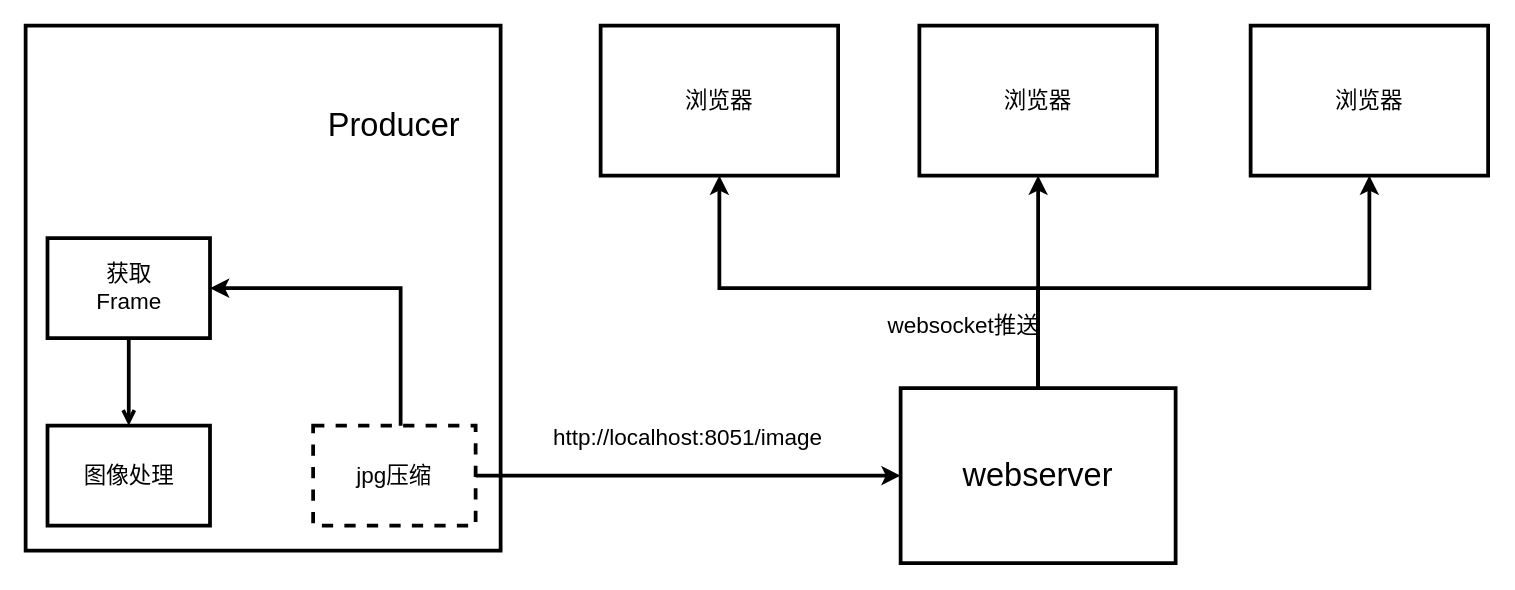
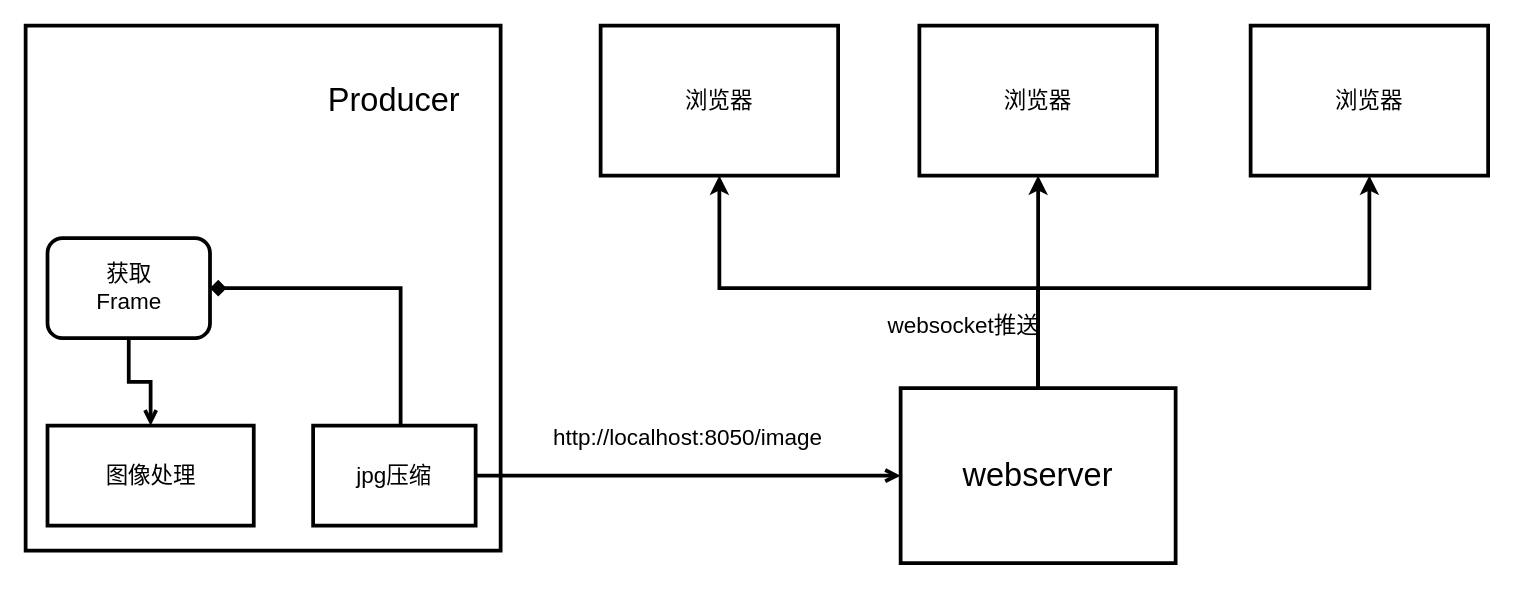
- <mxCell id="4" value="Producer" style="text;html=1;strokeColor=none;fillColor=none;align=center;verticalAlign=middle;whiteSpace=wrap;rounded=0;fontSize=26;strokeWidth=3;" parent="1" vertex="1"><mxGeometry x="265" y="90" width="100" height="20" as="geometry" /></mxCell>
+ <mxCell id="4" value="Producer" style="text;html=1;strokeColor=none;fillColor=none;align=center;verticalAlign=middle;whiteSpace=wrap;rounded=0;fontSize=26;strokeWidth=3;" parent="1" vertex="1"><mxGeometry x="265" y="70" width="100" height="20" as="geometry" /></mxCell>
- <mxCell id="10" value="&lt;span style=&quot;font-size: 18px;&quot;&gt;获取&lt;br style=&quot;font-size: 18px;&quot;&gt;Frame&lt;br style=&quot;font-size: 18px;&quot;&gt;&lt;/span&gt;" style="rounded=0;whiteSpace=wrap;html=1;fontSize=18;strokeWidth=3;fillColor=none;" parent="1" vertex="1"><mxGeometry x="37.5" y="190" width="130" height="80" as="geometry" /></mxCell>
+ <mxCell id="10" value="&lt;span style=&quot;font-size: 18px;&quot;&gt;获取&lt;br style=&quot;font-size: 18px;&quot;&gt;Frame&lt;br style=&quot;font-size: 18px;&quot;&gt;&lt;/span&gt;" style="whiteSpace=wrap;html=1;fontSize=18;strokeWidth=3;fillColor=none;rounded=1;" parent="1" vertex="1"><mxGeometry x="37.5" y="190" width="130" height="80" as="geometry" /></mxCell>
- <mxCell id="14" style="edgeStyle=orthogonalEdgeStyle;rounded=0;orthogonalLoop=1;jettySize=auto;html=1;entryX=1;entryY=0.5;entryDx=0;entryDy=0;fontSize=26;strokeWidth=3;" edge="1" parent="1" source="15" target="10"><mxGeometry relative="1" as="geometry"><Array as="points"><mxPoint x="320" y="230" /></Array></mxGeometry></mxCell>
+ <mxCell id="14" style="edgeStyle=orthogonalEdgeStyle;rounded=0;orthogonalLoop=1;jettySize=auto;html=1;entryX=1;entryY=0.5;entryDx=0;entryDy=0;fontSize=26;strokeWidth=3;endArrow=diamond;" edge="1" parent="1" source="15" target="10"><mxGeometry relative="1" as="geometry"><Array as="points"><mxPoint x="320" y="230" /></Array></mxGeometry></mxCell>
- <mxCell id="8" value="http://localhost:8051/image" style="text;html=1;strokeColor=none;fillColor=none;align=center;verticalAlign=middle;whiteSpace=wrap;rounded=0;fontSize=18;strokeWidth=3;" parent="1" vertex="1"><mxGeometry x="470" y="340" width="160" height="20" as="geometry" /></mxCell>
+ <mxCell id="8" value="http://localhost:8050/image" style="text;html=1;strokeColor=none;fillColor=none;align=center;verticalAlign=middle;whiteSpace=wrap;rounded=0;fontSize=18;strokeWidth=3;" parent="1" vertex="1"><mxGeometry x="470" y="340" width="160" height="20" as="geometry" /></mxCell>
- <mxCell id="11" value="&lt;span style=&quot;font-size: 18px;&quot;&gt;图像处理&lt;br style=&quot;font-size: 18px;&quot;&gt;&lt;/span&gt;" style="rounded=0;whiteSpace=wrap;html=1;fontSize=18;strokeWidth=3;fillColor=none;" parent="1" vertex="1"><mxGeometry x="37.5" y="340" width="130" height="80" as="geometry" /></mxCell>
+ <mxCell id="11" value="&lt;span style=&quot;font-size: 18px;&quot;&gt;图像处理&lt;br style=&quot;font-size: 18px;&quot;&gt;&lt;/span&gt;" style="rounded=0;whiteSpace=wrap;html=1;fontSize=18;strokeWidth=3;fillColor=none;" parent="1" vertex="1"><mxGeometry x="37.5" y="340" width="165" height="80" as="geometry" /></mxCell>
- <mxCell id="15" value="&lt;span style=&quot;font-size: 18px;&quot;&gt;jpg压缩&lt;/span&gt;" style="rounded=0;whiteSpace=wrap;html=1;fontSize=18;strokeWidth=3;fillColor=none;dashed=1;" vertex="1" parent="1"><mxGeometry x="250" y="340" width="130" height="80" as="geometry" /></mxCell>
+ <mxCell id="15" value="&lt;span style=&quot;font-size: 18px;&quot;&gt;jpg压缩&lt;/span&gt;" style="rounded=0;whiteSpace=wrap;html=1;fontSize=18;strokeWidth=3;fillColor=none;" vertex="1" parent="1"><mxGeometry x="250" y="340" width="130" height="80" as="geometry" /></mxCell>
- <mxCell id="3" style="edgeStyle=orthogonalEdgeStyle;rounded=0;orthogonalLoop=1;jettySize=auto;html=1;entryX=0;entryY=0.5;entryDx=0;entryDy=0;fontSize=18;strokeWidth=3;exitX=1;exitY=0.5;exitDx=0;exitDy=0;" parent="1" source="15" target="7" edge="1"><mxGeometry relative="1" as="geometry"><mxPoint x="395" y="190" as="sourcePoint" /></mxGeometry></mxCell>
+ <mxCell id="3" style="edgeStyle=orthogonalEdgeStyle;rounded=0;orthogonalLoop=1;jettySize=auto;html=1;entryX=0;entryY=0.5;entryDx=0;entryDy=0;fontSize=18;strokeWidth=3;exitX=1;exitY=0.5;exitDx=0;exitDy=0;endArrow=open;" parent="1" source="15" target="7" edge="1"><mxGeometry relative="1" as="geometry"><mxPoint x="395" y="190" as="sourcePoint" /></mxGeometry></mxCell>
